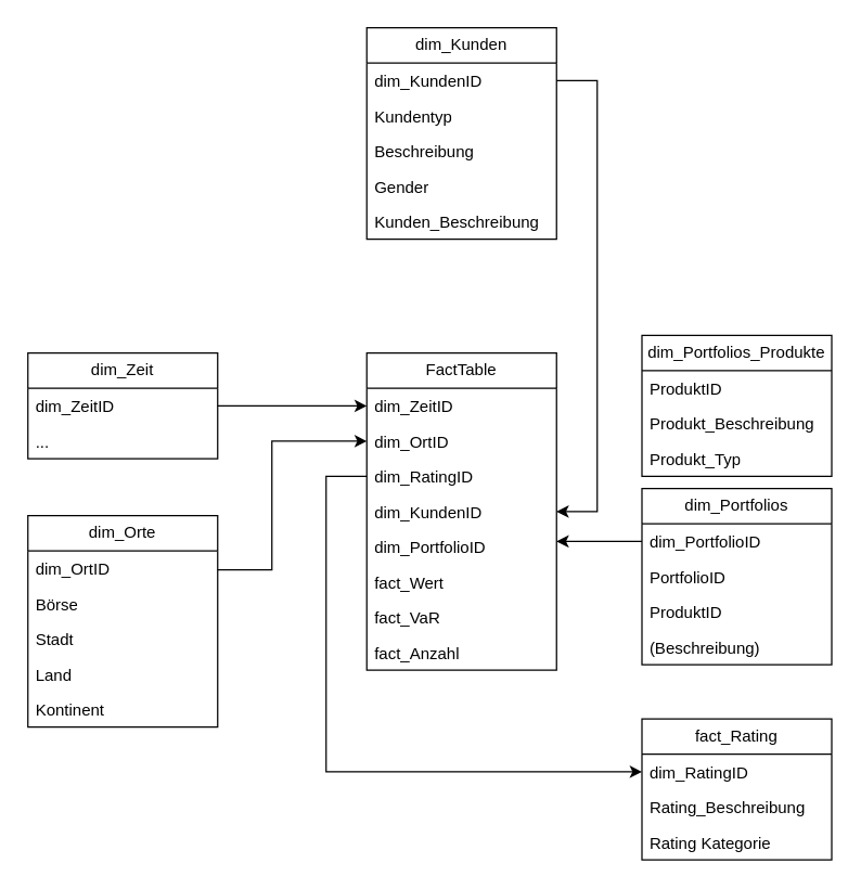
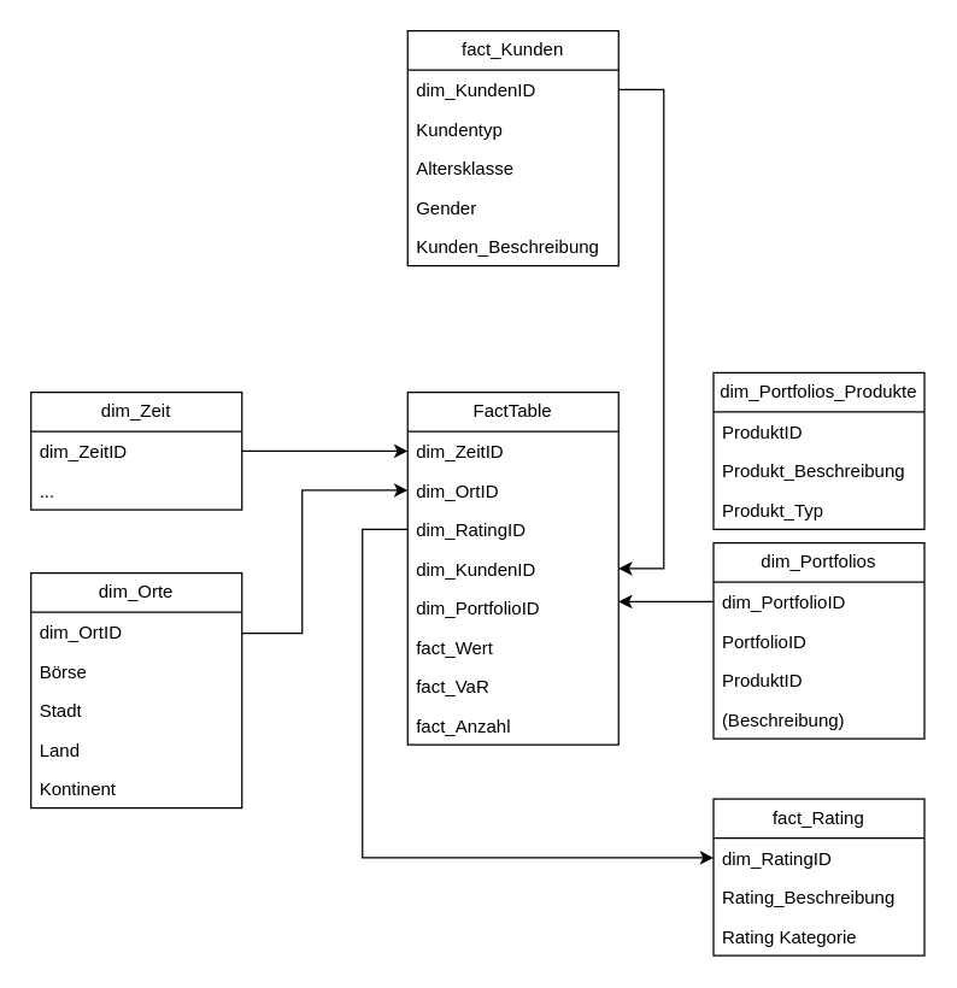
- <mxCell id="26" value="dim_Kunden" style="swimlane;fontStyle=0;childLayout=stackLayout;horizontal=1;startSize=26;fillColor=none;horizontalStack=0;resizeParent=1;resizeParentMax=0;resizeLast=0;collapsible=1;marginBottom=0;whiteSpace=wrap;html=1;" parent="1" vertex="1"><mxGeometry x="270" y="20" width="140" height="156" as="geometry" /></mxCell>
+ <mxCell id="26" value="fact_Kunden" style="swimlane;fontStyle=0;childLayout=stackLayout;horizontal=1;startSize=26;fillColor=none;horizontalStack=0;resizeParent=1;resizeParentMax=0;resizeLast=0;collapsible=1;marginBottom=0;whiteSpace=wrap;html=1;" parent="1" vertex="1"><mxGeometry x="270" y="20" width="140" height="156" as="geometry" /></mxCell>
- <mxCell id="29" value="Beschreibung" style="text;strokeColor=none;fillColor=none;align=left;verticalAlign=top;spacingLeft=4;spacingRight=4;overflow=hidden;rotatable=0;points=[[0,0.5],[1,0.5]];portConstraint=eastwest;whiteSpace=wrap;html=1;" parent="26" vertex="1"><mxGeometry y="78" width="140" height="26" as="geometry" /></mxCell>
+ <mxCell id="29" value="Altersklasse" style="text;strokeColor=none;fillColor=none;align=left;verticalAlign=top;spacingLeft=4;spacingRight=4;overflow=hidden;rotatable=0;points=[[0,0.5],[1,0.5]];portConstraint=eastwest;whiteSpace=wrap;html=1;" parent="26" vertex="1"><mxGeometry y="78" width="140" height="26" as="geometry" /></mxCell>
